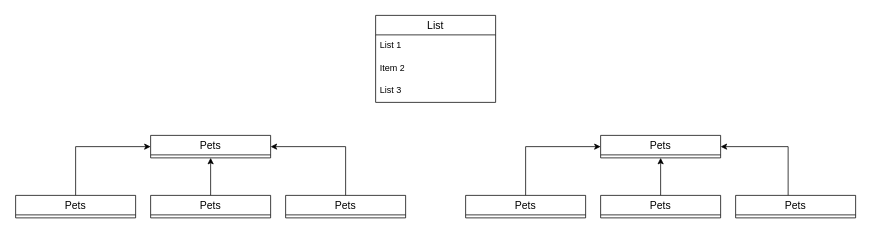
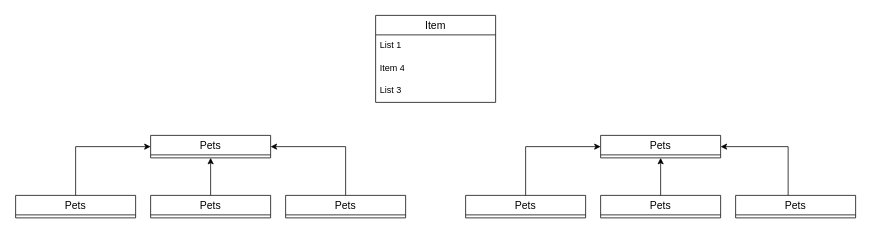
- <mxCell id="2" value="List" style="swimlane;fontStyle=0;childLayout=stackLayout;horizontal=1;startSize=26;horizontalStack=0;resizeParent=1;resizeParentMax=0;resizeLast=0;collapsible=1;marginBottom=0;align=center;fontSize=14;" vertex="1" parent="1"><mxGeometry x="500" y="20" width="160" height="116" as="geometry" /></mxCell>
+ <mxCell id="2" value="Item" style="swimlane;fontStyle=0;childLayout=stackLayout;horizontal=1;startSize=26;horizontalStack=0;resizeParent=1;resizeParentMax=0;resizeLast=0;collapsible=1;marginBottom=0;align=center;fontSize=14;" vertex="1" parent="1"><mxGeometry x="500" y="20" width="160" height="116" as="geometry" /></mxCell>
- <mxCell id="4" value="Item 2" style="text;strokeColor=none;fillColor=none;spacingLeft=4;spacingRight=4;overflow=hidden;rotatable=0;points=[[0,0.5],[1,0.5]];portConstraint=eastwest;fontSize=12;whiteSpace=wrap;html=1;" vertex="1" parent="2"><mxGeometry y="56" width="160" height="30" as="geometry" /></mxCell>
+ <mxCell id="4" value="Item 4" style="text;strokeColor=none;fillColor=none;spacingLeft=4;spacingRight=4;overflow=hidden;rotatable=0;points=[[0,0.5],[1,0.5]];portConstraint=eastwest;fontSize=12;whiteSpace=wrap;html=1;" vertex="1" parent="2"><mxGeometry y="56" width="160" height="30" as="geometry" /></mxCell>
